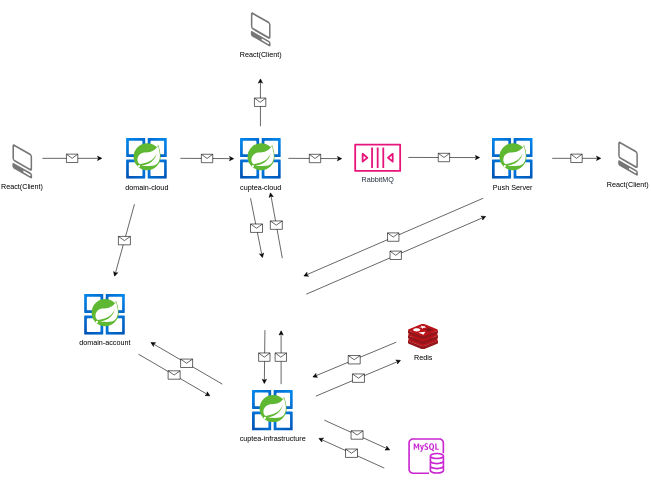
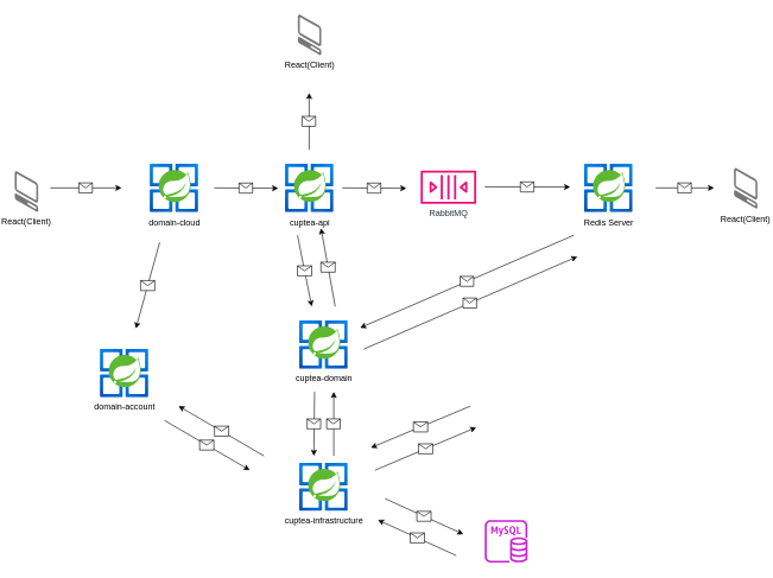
- <mxCell id="26" value="cuptea-cloud" style="image;aspect=fixed;html=1;points=[];align=center;fontSize=12;image=img/lib/azure2/compute/Azure_Spring_Cloud.svg;" parent="1" vertex="1"><mxGeometry x="400" y="230" width="68" height="68" as="geometry" /></mxCell>
+ <mxCell id="26" value="cuptea-api" style="image;aspect=fixed;html=1;points=[];align=center;fontSize=12;image=img/lib/azure2/compute/Azure_Spring_Cloud.svg;" parent="1" vertex="1"><mxGeometry x="400" y="230" width="68" height="68" as="geometry" /></mxCell>
- <mxCell id="23" value="Push Server" style="image;aspect=fixed;html=1;points=[];align=center;fontSize=12;image=img/lib/azure2/compute/Azure_Spring_Cloud.svg;" parent="1" vertex="1"><mxGeometry x="820" y="230" width="68" height="68" as="geometry" /></mxCell>
+ <mxCell id="23" value="Redis Server" style="image;aspect=fixed;html=1;points=[];align=center;fontSize=12;image=img/lib/azure2/compute/Azure_Spring_Cloud.svg;" parent="1" vertex="1"><mxGeometry x="820" y="230" width="68" height="68" as="geometry" /></mxCell>
+ <mxCell id="38" value="cuptea-domain" style="image;aspect=fixed;html=1;points=[];align=center;fontSize=12;image=img/lib/azure2/compute/Azure_Spring_Cloud.svg;" vertex="1" parent="1"><mxGeometry x="420" y="450" width="68" height="68" as="geometry" /></mxCell>
- <mxCell id="29" value="Redis&lt;div&gt;&lt;br&gt;&lt;/div&gt;" style="image;sketch=0;aspect=fixed;html=1;points=[];align=center;fontSize=12;image=img/lib/mscae/Cache_Redis_Product.svg;" parent="1" vertex="1"><mxGeometry x="680" y="540" width="50" height="42" as="geometry" /></mxCell>
